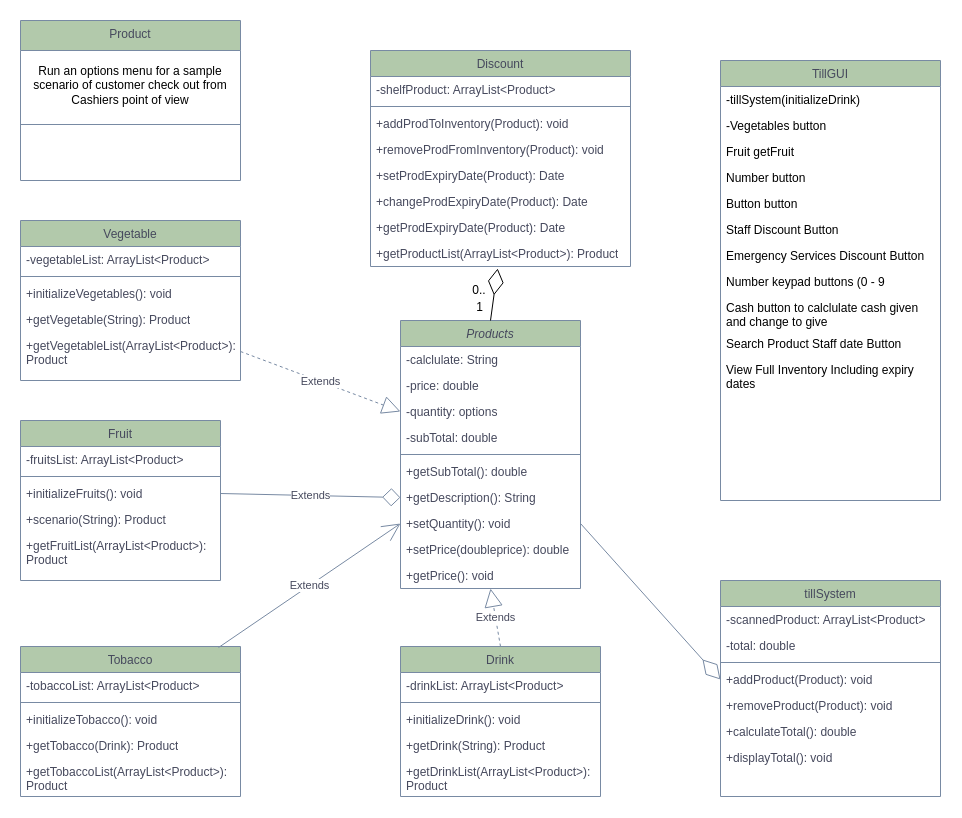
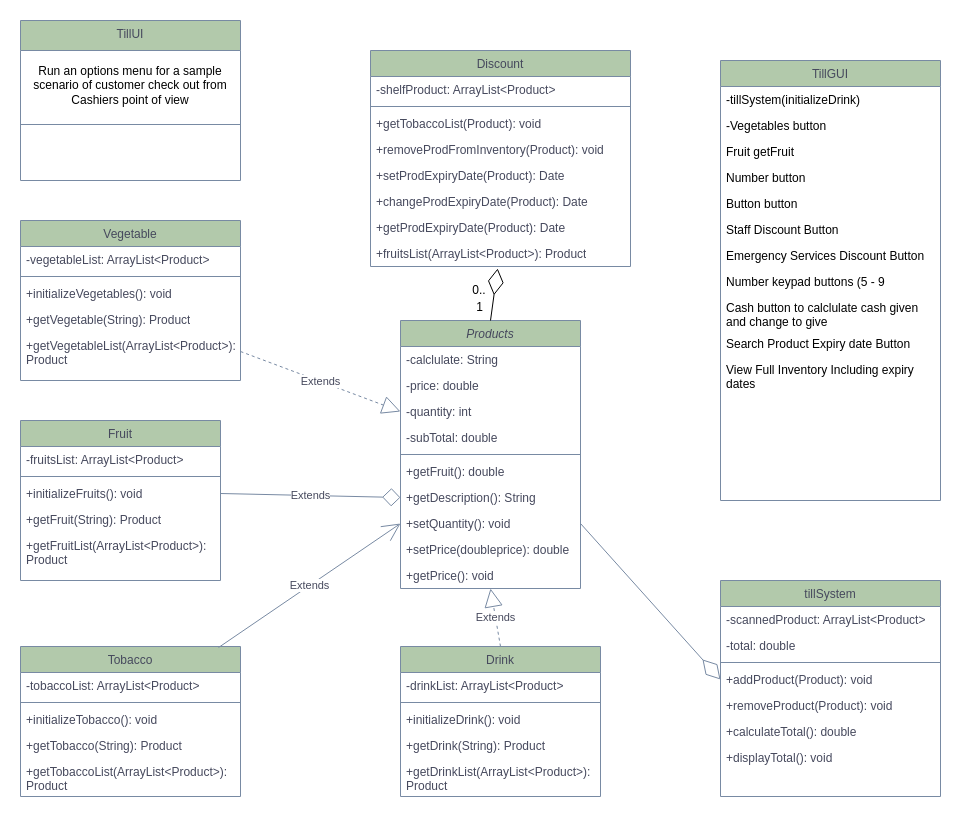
- <mxCell id="50" value="Product" style="swimlane;fontStyle=0;align=center;verticalAlign=top;childLayout=stackLayout;horizontal=1;startSize=30;horizontalStack=0;resizeParent=1;resizeLast=0;collapsible=1;marginBottom=0;rounded=0;shadow=0;strokeWidth=1;labelBackgroundColor=none;fillColor=#B2C9AB;strokeColor=#788AA3;fontColor=#46495D;" vertex="1" parent="1"><mxGeometry x="20" width="220" height="160" as="geometry" y="20"><mxRectangle x="130" y="380" width="160" height="26" as="alternateBounds" /></mxGeometry></mxCell>
+ <mxCell id="50" value="TillUI" style="swimlane;fontStyle=0;align=center;verticalAlign=top;childLayout=stackLayout;horizontal=1;startSize=30;horizontalStack=0;resizeParent=1;resizeLast=0;collapsible=1;marginBottom=0;rounded=0;shadow=0;strokeWidth=1;labelBackgroundColor=none;fillColor=#B2C9AB;strokeColor=#788AA3;fontColor=#46495D;" vertex="1" parent="1"><mxGeometry x="20" width="220" height="160" as="geometry" y="20"><mxRectangle x="130" y="380" width="160" height="26" as="alternateBounds" /></mxGeometry></mxCell>
- <mxCell id="68" value="+addProdToInventory(Product): void" style="text;strokeColor=none;fillColor=none;align=left;verticalAlign=top;spacingLeft=4;spacingRight=4;overflow=hidden;rotatable=0;points=[[0,0.5],[1,0.5]];portConstraint=eastwest;whiteSpace=wrap;html=1;fontFamily=Helvetica;fontSize=12;fontColor=#46495D;fontStyle=0;labelBackgroundColor=none;" vertex="1" parent="65"><mxGeometry y="60" width="260" height="26" as="geometry" /></mxCell>
+ <mxCell id="68" value="+getTobaccoList(Product): void" style="text;strokeColor=none;fillColor=none;align=left;verticalAlign=top;spacingLeft=4;spacingRight=4;overflow=hidden;rotatable=0;points=[[0,0.5],[1,0.5]];portConstraint=eastwest;whiteSpace=wrap;html=1;fontFamily=Helvetica;fontSize=12;fontColor=#46495D;fontStyle=0;labelBackgroundColor=none;" vertex="1" parent="65"><mxGeometry y="60" width="260" height="26" as="geometry" /></mxCell>
- <mxCell id="73" value="+getProductList(ArrayList&amp;lt;Product&amp;gt;): Product" style="text;strokeColor=none;fillColor=none;align=left;verticalAlign=top;spacingLeft=4;spacingRight=4;overflow=hidden;rotatable=0;points=[[0,0.5],[1,0.5]];portConstraint=eastwest;whiteSpace=wrap;html=1;fontFamily=Helvetica;fontSize=12;fontColor=#46495D;fontStyle=0;labelBackgroundColor=none;" vertex="1" parent="65"><mxGeometry y="190" width="260" height="26" as="geometry" /></mxCell>
+ <mxCell id="73" value="+fruitsList(ArrayList&amp;lt;Product&amp;gt;): Product" style="text;strokeColor=none;fillColor=none;align=left;verticalAlign=top;spacingLeft=4;spacingRight=4;overflow=hidden;rotatable=0;points=[[0,0.5],[1,0.5]];portConstraint=eastwest;whiteSpace=wrap;html=1;fontFamily=Helvetica;fontSize=12;fontColor=#46495D;fontStyle=0;labelBackgroundColor=none;" vertex="1" parent="65"><mxGeometry y="190" width="260" height="26" as="geometry" /></mxCell>
- <mxCell id="61" value="Number keypad buttons (0 - 9" style="text;strokeColor=none;fillColor=none;align=left;verticalAlign=top;spacingLeft=4;spacingRight=4;overflow=hidden;rotatable=0;points=[[0,0.5],[1,0.5]];portConstraint=eastwest;whiteSpace=wrap;html=1;" vertex="1" parent="53"><mxGeometry y="208" width="220" height="26" as="geometry" /></mxCell>
+ <mxCell id="61" value="Number keypad buttons (5 - 9" style="text;strokeColor=none;fillColor=none;align=left;verticalAlign=top;spacingLeft=4;spacingRight=4;overflow=hidden;rotatable=0;points=[[0,0.5],[1,0.5]];portConstraint=eastwest;whiteSpace=wrap;html=1;" vertex="1" parent="53"><mxGeometry y="208" width="220" height="26" as="geometry" /></mxCell>
- <mxCell id="63" value="Search Product Staff date Button" style="text;strokeColor=none;fillColor=none;align=left;verticalAlign=top;spacingLeft=4;spacingRight=4;overflow=hidden;rotatable=0;points=[[0,0.5],[1,0.5]];portConstraint=eastwest;whiteSpace=wrap;html=1;" vertex="1" parent="53"><mxGeometry y="270" width="220" height="26" as="geometry" /></mxCell>
+ <mxCell id="63" value="Search Product Expiry date Button" style="text;strokeColor=none;fillColor=none;align=left;verticalAlign=top;spacingLeft=4;spacingRight=4;overflow=hidden;rotatable=0;points=[[0,0.5],[1,0.5]];portConstraint=eastwest;whiteSpace=wrap;html=1;" vertex="1" parent="53"><mxGeometry y="270" width="220" height="26" as="geometry" /></mxCell>
- <mxCell id="5" value="-quantity: options" style="text;align=left;verticalAlign=top;spacingLeft=4;spacingRight=4;overflow=hidden;rotatable=0;points=[[0,0.5],[1,0.5]];portConstraint=eastwest;rounded=0;shadow=0;html=0;labelBackgroundColor=none;fontColor=#46495D;" vertex="1" parent="2"><mxGeometry y="78" width="180" height="26" as="geometry" /></mxCell>
+ <mxCell id="5" value="-quantity: int" style="text;align=left;verticalAlign=top;spacingLeft=4;spacingRight=4;overflow=hidden;rotatable=0;points=[[0,0.5],[1,0.5]];portConstraint=eastwest;rounded=0;shadow=0;html=0;labelBackgroundColor=none;fontColor=#46495D;" vertex="1" parent="2"><mxGeometry y="78" width="180" height="26" as="geometry" /></mxCell>
- <mxCell id="8" value="+getSubTotal(): double  " style="text;align=left;verticalAlign=top;spacingLeft=4;spacingRight=4;overflow=hidden;rotatable=0;points=[[0,0.5],[1,0.5]];portConstraint=eastwest;labelBackgroundColor=none;fontColor=#46495D;" vertex="1" parent="2"><mxGeometry y="138" width="180" height="26" as="geometry" /></mxCell>
+ <mxCell id="8" value="+getFruit(): double  " style="text;align=left;verticalAlign=top;spacingLeft=4;spacingRight=4;overflow=hidden;rotatable=0;points=[[0,0.5],[1,0.5]];portConstraint=eastwest;labelBackgroundColor=none;fontColor=#46495D;" vertex="1" parent="2"><mxGeometry y="138" width="180" height="26" as="geometry" /></mxCell>
- <mxCell id="23" value="+scenario(String): Product" style="text;strokeColor=none;fillColor=none;align=left;verticalAlign=top;spacingLeft=4;spacingRight=4;overflow=hidden;rotatable=0;points=[[0,0.5],[1,0.5]];portConstraint=eastwest;whiteSpace=wrap;html=1;labelBackgroundColor=none;fontColor=#46495D;" vertex="1" parent="19"><mxGeometry y="86" width="200" height="26" as="geometry" /></mxCell>
+ <mxCell id="23" value="+getFruit(String): Product" style="text;strokeColor=none;fillColor=none;align=left;verticalAlign=top;spacingLeft=4;spacingRight=4;overflow=hidden;rotatable=0;points=[[0,0.5],[1,0.5]];portConstraint=eastwest;whiteSpace=wrap;html=1;labelBackgroundColor=none;fontColor=#46495D;" vertex="1" parent="19"><mxGeometry y="86" width="200" height="26" as="geometry" /></mxCell>
- <mxCell id="43" value="+getTobacco(Drink): Product" style="text;strokeColor=none;fillColor=none;align=left;verticalAlign=top;spacingLeft=4;spacingRight=4;overflow=hidden;rotatable=0;points=[[0,0.5],[1,0.5]];portConstraint=eastwest;whiteSpace=wrap;html=1;labelBackgroundColor=none;fontColor=#46495D;" vertex="1" parent="39"><mxGeometry y="86" width="220" height="26" as="geometry" /></mxCell>
+ <mxCell id="43" value="+getTobacco(String): Product" style="text;strokeColor=none;fillColor=none;align=left;verticalAlign=top;spacingLeft=4;spacingRight=4;overflow=hidden;rotatable=0;points=[[0,0.5],[1,0.5]];portConstraint=eastwest;whiteSpace=wrap;html=1;labelBackgroundColor=none;fontColor=#46495D;" vertex="1" parent="39"><mxGeometry y="86" width="220" height="26" as="geometry" /></mxCell>
